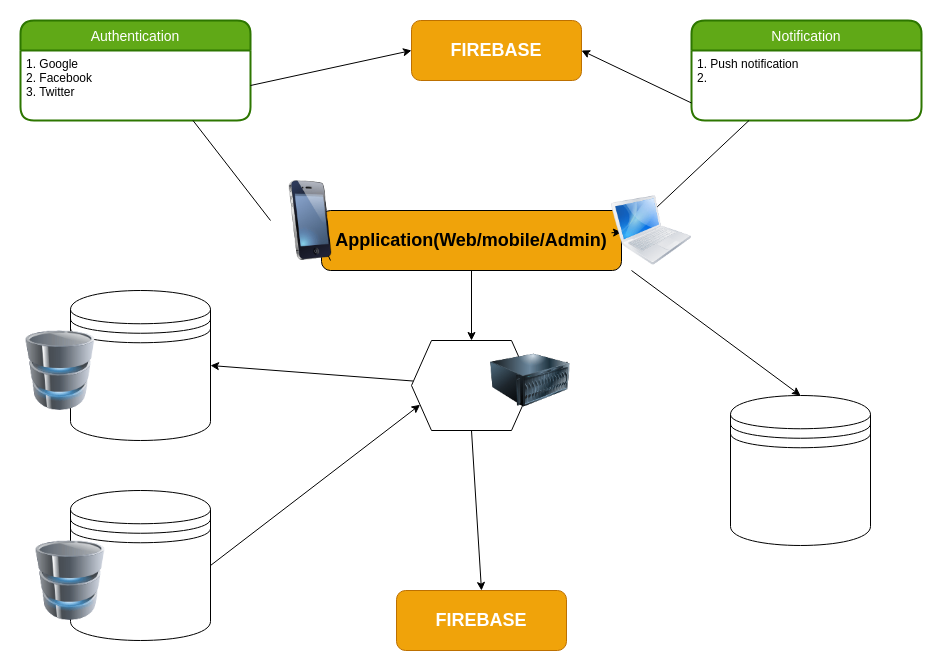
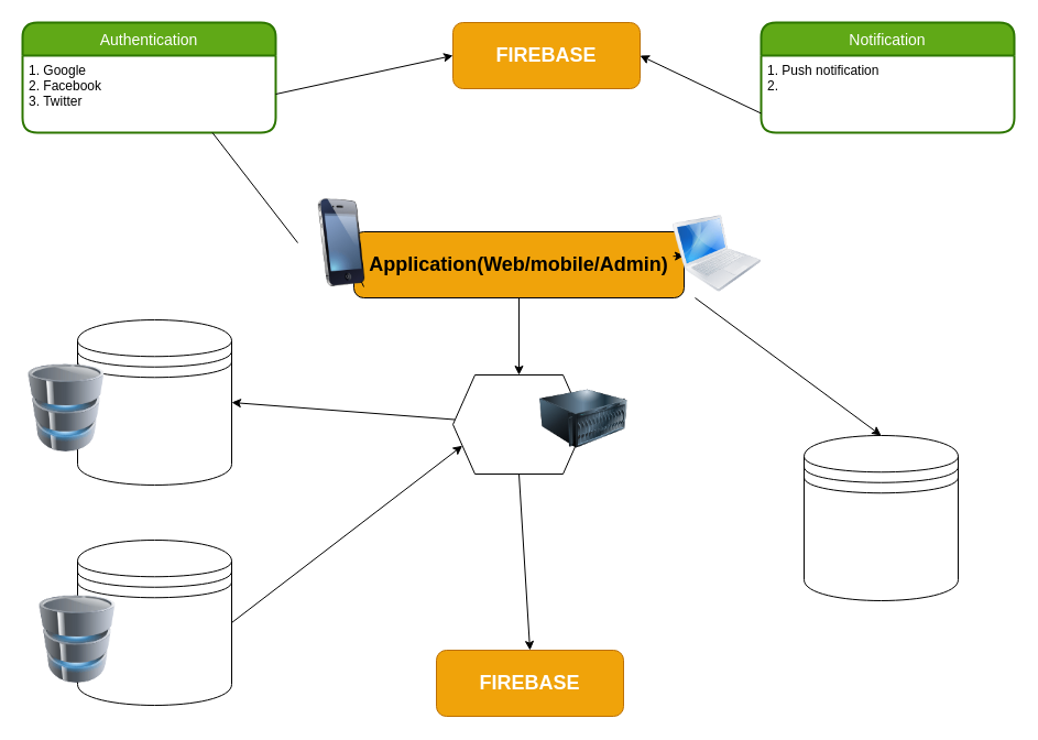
- <mxCell id="12" style="edgeStyle=none;html=1;exitX=0.25;exitY=1;exitDx=0;exitDy=0;entryX=1;entryY=0.5;entryDx=0;entryDy=0;fontSize=18;" edge="1" parent="1" source="5" target="10"><mxGeometry relative="1" as="geometry" /></mxCell>
